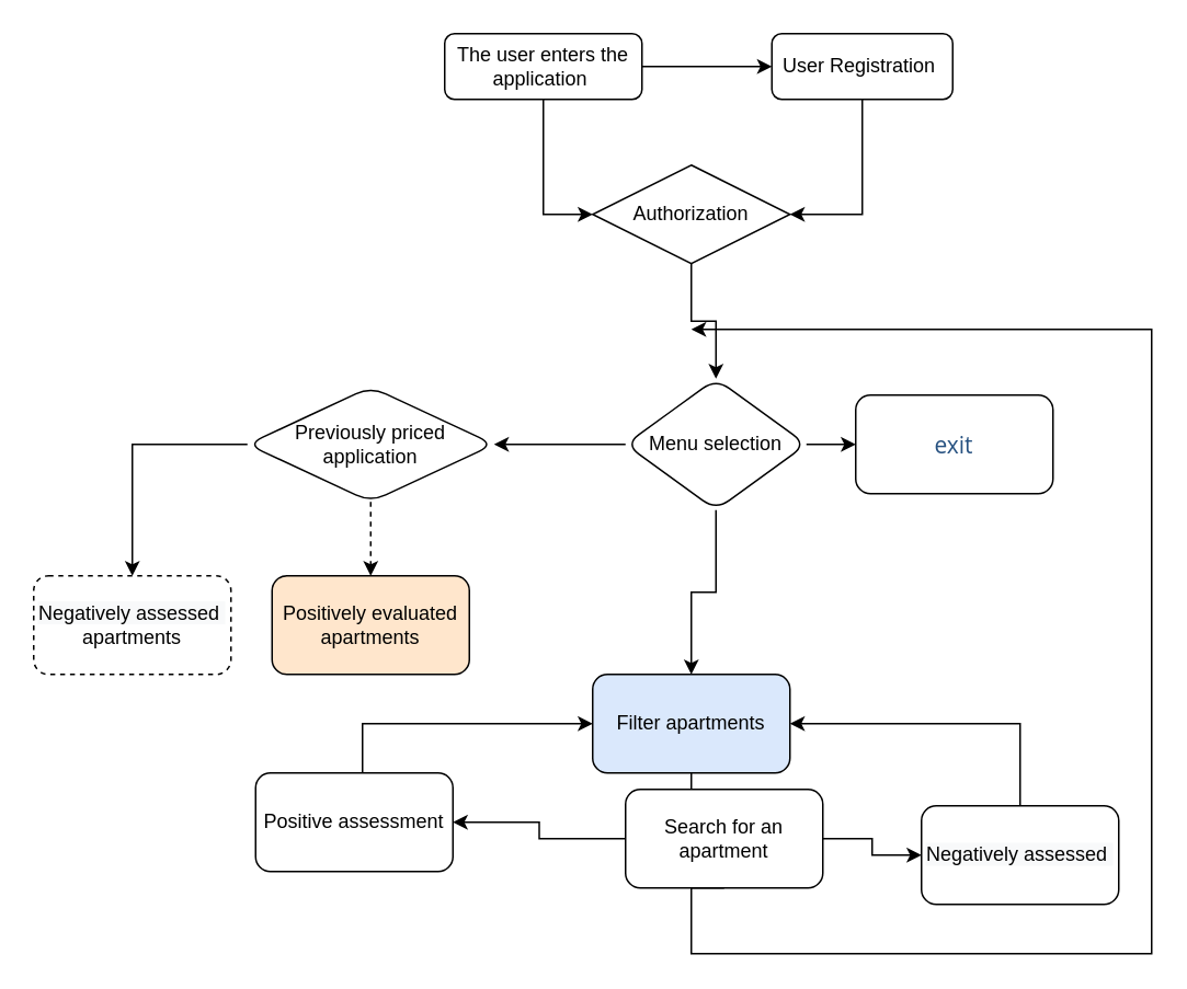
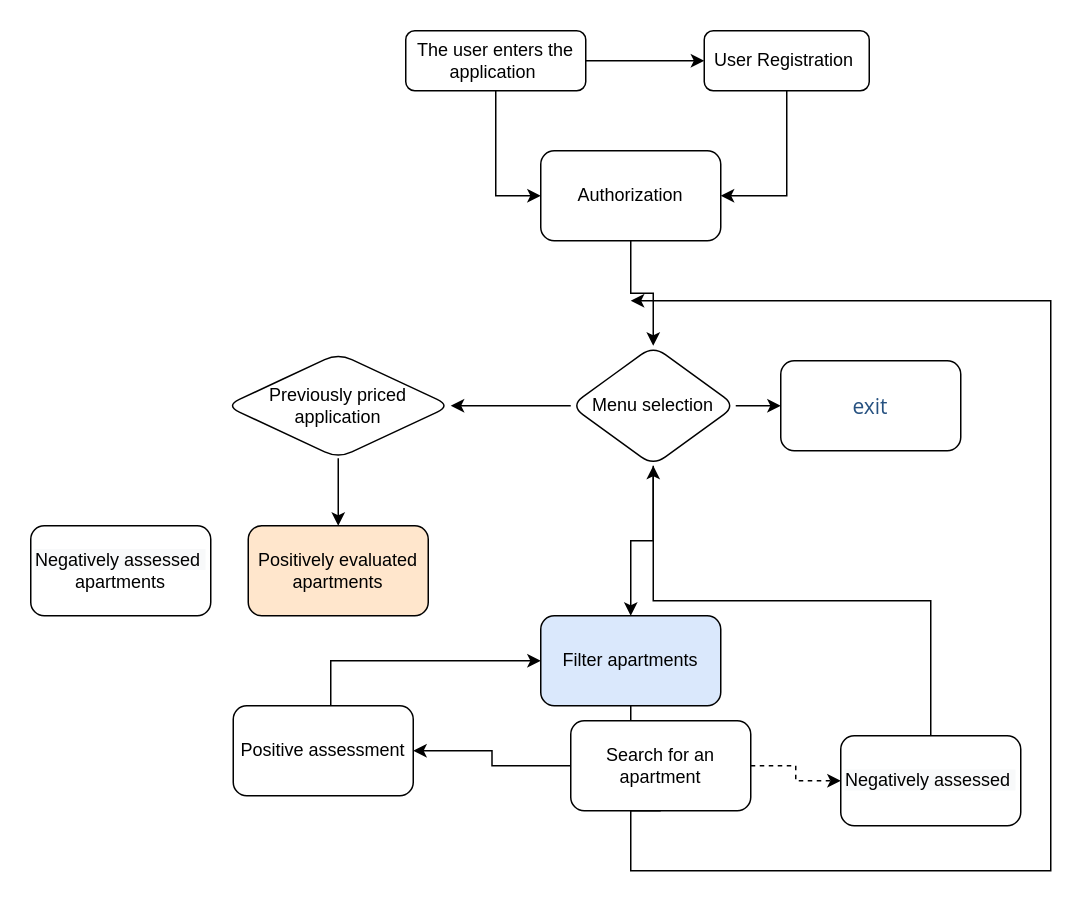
- <mxCell id="8" value="Authorization" style="rhombus;whiteSpace=wrap;html=1;shadow=0;strokeWidth=1;glass=0;" vertex="1" parent="1"><mxGeometry x="360" y="100" width="120" height="60" as="geometry" /></mxCell>
+ <mxCell id="8" value="Authorization" style="whiteSpace=wrap;html=1;rounded=1;shadow=0;strokeWidth=1;glass=0;" vertex="1" parent="1"><mxGeometry x="360" y="100" width="120" height="60" as="geometry" /></mxCell>
- <mxCell id="15" value="" style="edgeStyle=orthogonalEdgeStyle;rounded=0;orthogonalLoop=1;jettySize=auto;html=1;" edge="1" parent="1" source="16" target="18"><mxGeometry relative="1" as="geometry" /></mxCell>
- <mxCell id="14" value="" style="edgeStyle=orthogonalEdgeStyle;rounded=0;orthogonalLoop=1;jettySize=auto;html=1;dashed=1;" edge="1" parent="1" source="16" target="17"><mxGeometry relative="1" as="geometry" /></mxCell>
+ <mxCell id="14" value="" style="edgeStyle=orthogonalEdgeStyle;rounded=0;orthogonalLoop=1;jettySize=auto;html=1;" edge="1" parent="1" source="16" target="17"><mxGeometry relative="1" as="geometry" /></mxCell>
- <mxCell id="18" value="&lt;span style=&quot;color: rgb(0 , 0 , 0) ; font-family: &amp;#34;helvetica&amp;#34; ; font-size: 12px ; font-style: normal ; font-weight: 400 ; letter-spacing: normal ; text-align: center ; text-indent: 0px ; text-transform: none ; word-spacing: 0px ; background-color: rgb(248 , 249 , 250) ; display: inline ; float: none&quot;&gt;Negatively assessed&amp;nbsp;&lt;/span&gt;&lt;br&gt;apartments" style="whiteSpace=wrap;html=1;rounded=1;shadow=0;strokeWidth=1;glass=0;dashed=1;" vertex="1" parent="1"><mxGeometry x="20" y="350" width="120" height="60" as="geometry" /></mxCell>
+ <mxCell id="18" value="&lt;span style=&quot;color: rgb(0 , 0 , 0) ; font-family: &amp;#34;helvetica&amp;#34; ; font-size: 12px ; font-style: normal ; font-weight: 400 ; letter-spacing: normal ; text-align: center ; text-indent: 0px ; text-transform: none ; word-spacing: 0px ; background-color: rgb(248 , 249 , 250) ; display: inline ; float: none&quot;&gt;Negatively assessed&amp;nbsp;&lt;/span&gt;&lt;br&gt;apartments" style="whiteSpace=wrap;html=1;rounded=1;shadow=0;strokeWidth=1;glass=0;" vertex="1" parent="1"><mxGeometry x="20" y="350" width="120" height="60" as="geometry" /></mxCell>
- <mxCell id="27" style="edgeStyle=orthogonalEdgeStyle;rounded=0;orthogonalLoop=1;jettySize=auto;html=1;exitX=0.5;exitY=0;exitDx=0;exitDy=0;entryX=1;entryY=0.5;entryDx=0;entryDy=0;" edge="1" parent="1" source="28" target="20"><mxGeometry relative="1" as="geometry" /></mxCell>
+ <mxCell id="27" style="edgeStyle=orthogonalEdgeStyle;rounded=0;orthogonalLoop=1;jettySize=auto;html=1;exitX=0.5;exitY=0;exitDx=0;exitDy=0;" edge="1" parent="1" source="28" target="12"><mxGeometry relative="1" as="geometry" /></mxCell>
- <mxCell id="22" value="" style="edgeStyle=orthogonalEdgeStyle;rounded=0;orthogonalLoop=1;jettySize=auto;html=1;" edge="1" parent="1" source="24" target="28"><mxGeometry relative="1" as="geometry" /></mxCell>
+ <mxCell id="22" value="" style="edgeStyle=orthogonalEdgeStyle;rounded=0;orthogonalLoop=1;jettySize=auto;html=1;dashed=1;" edge="1" parent="1" source="24" target="28"><mxGeometry relative="1" as="geometry" /></mxCell>
